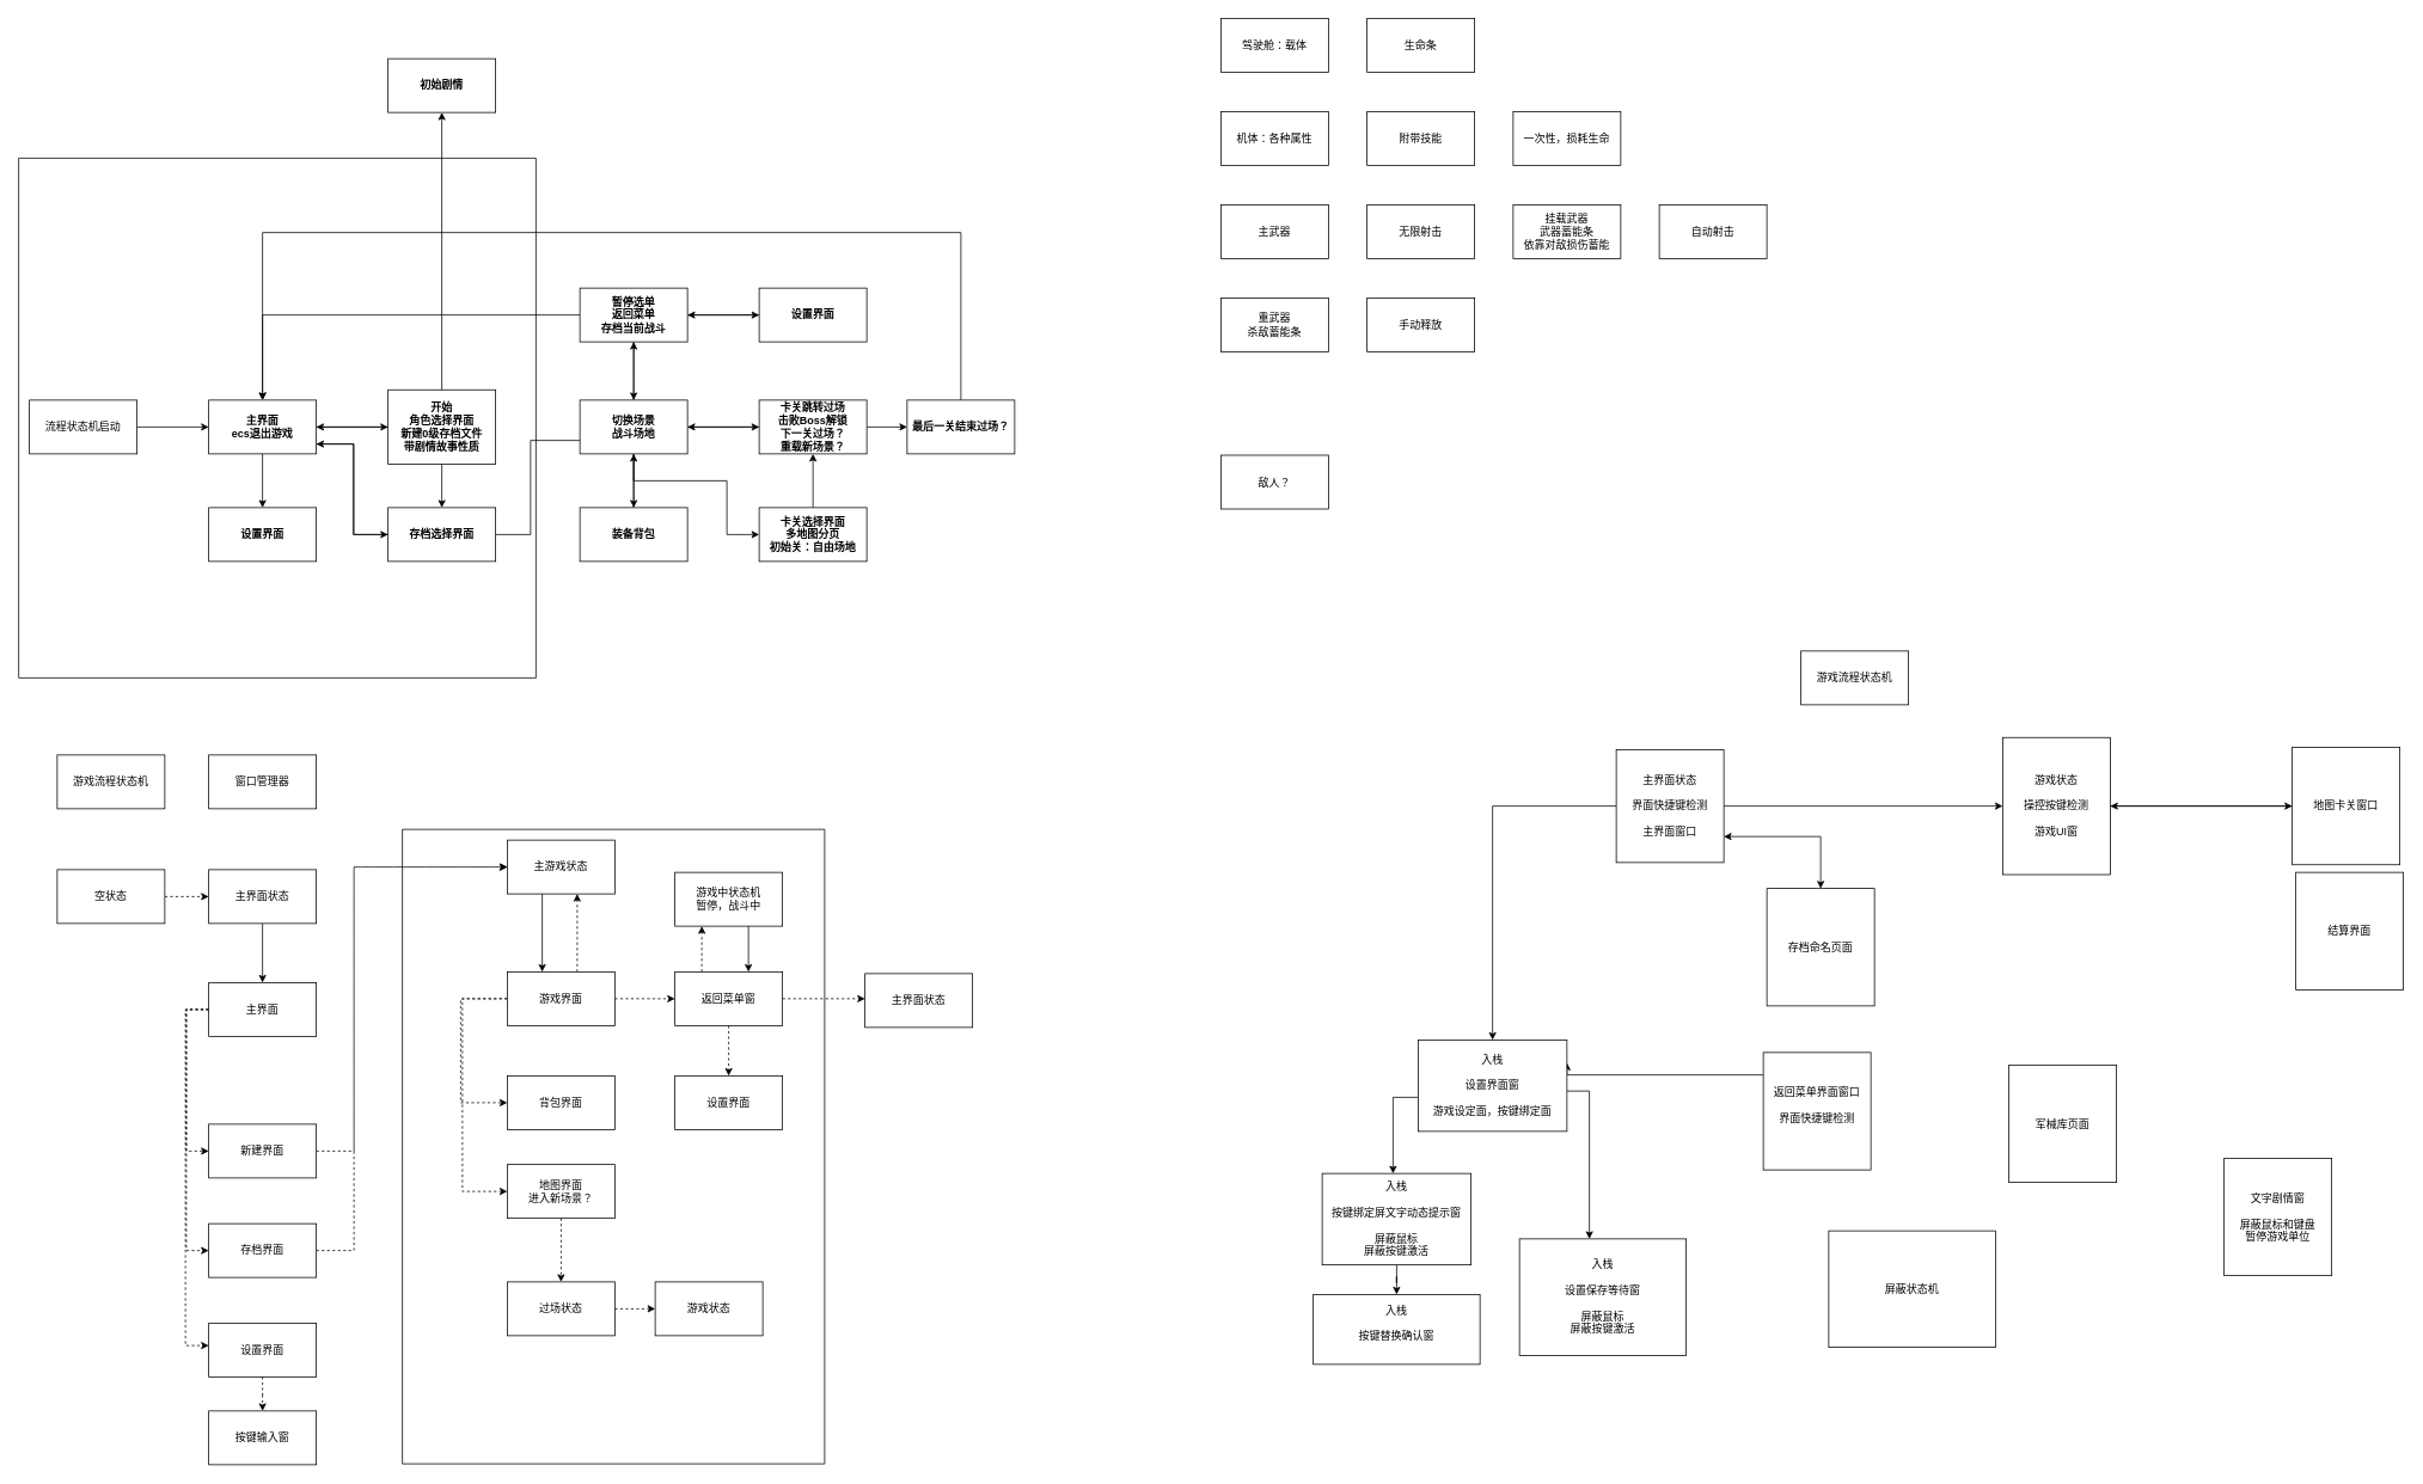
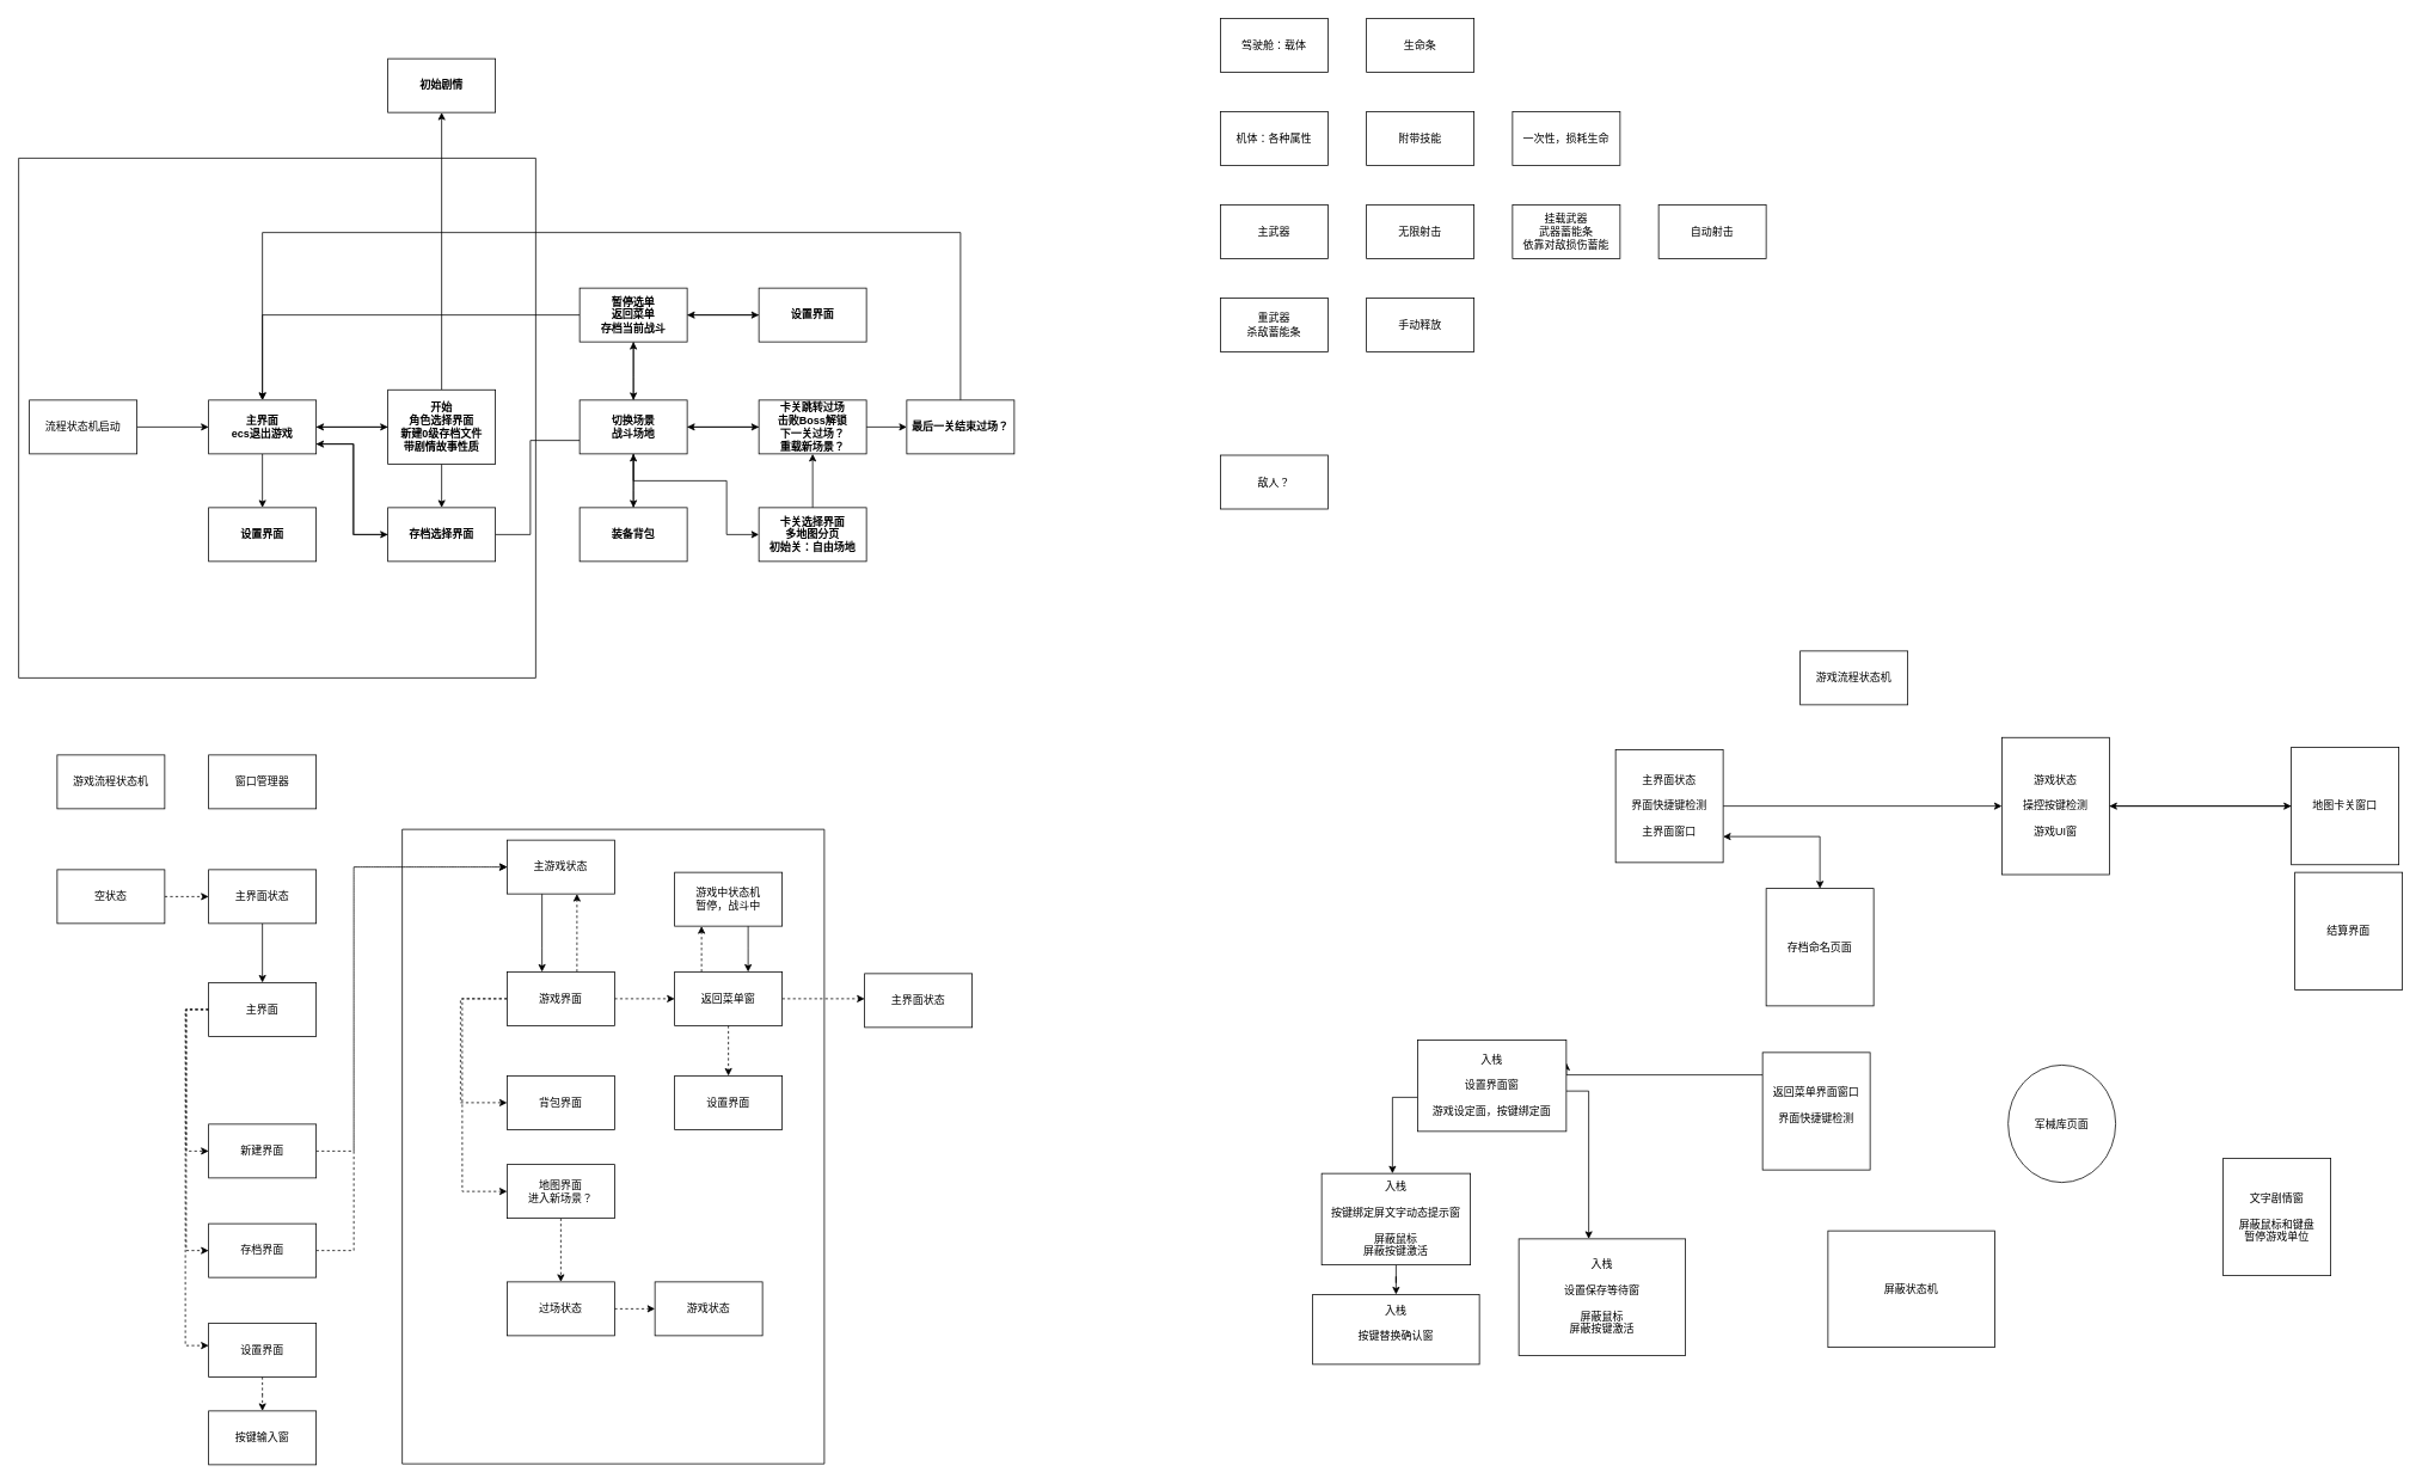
- <mxCell id="91" style="edgeStyle=orthogonalEdgeStyle;rounded=0;orthogonalLoop=1;jettySize=auto;html=1;" parent="1" source="93" target="104" edge="1"><mxGeometry relative="1" as="geometry" /></mxCell>
- <mxCell id="111" value="军械库页面" style="rounded=0;whiteSpace=wrap;html=1;sketch=0;" parent="1" vertex="1"><mxGeometry x="2240" y="1188" width="120" height="131" as="geometry" /></mxCell>
+ <mxCell id="111" value="军械库页面" style="ellipse;whiteSpace=wrap;html=1;sketch=0;" parent="1" vertex="1"><mxGeometry x="2240" y="1188" width="120" height="131" as="geometry" /></mxCell>
